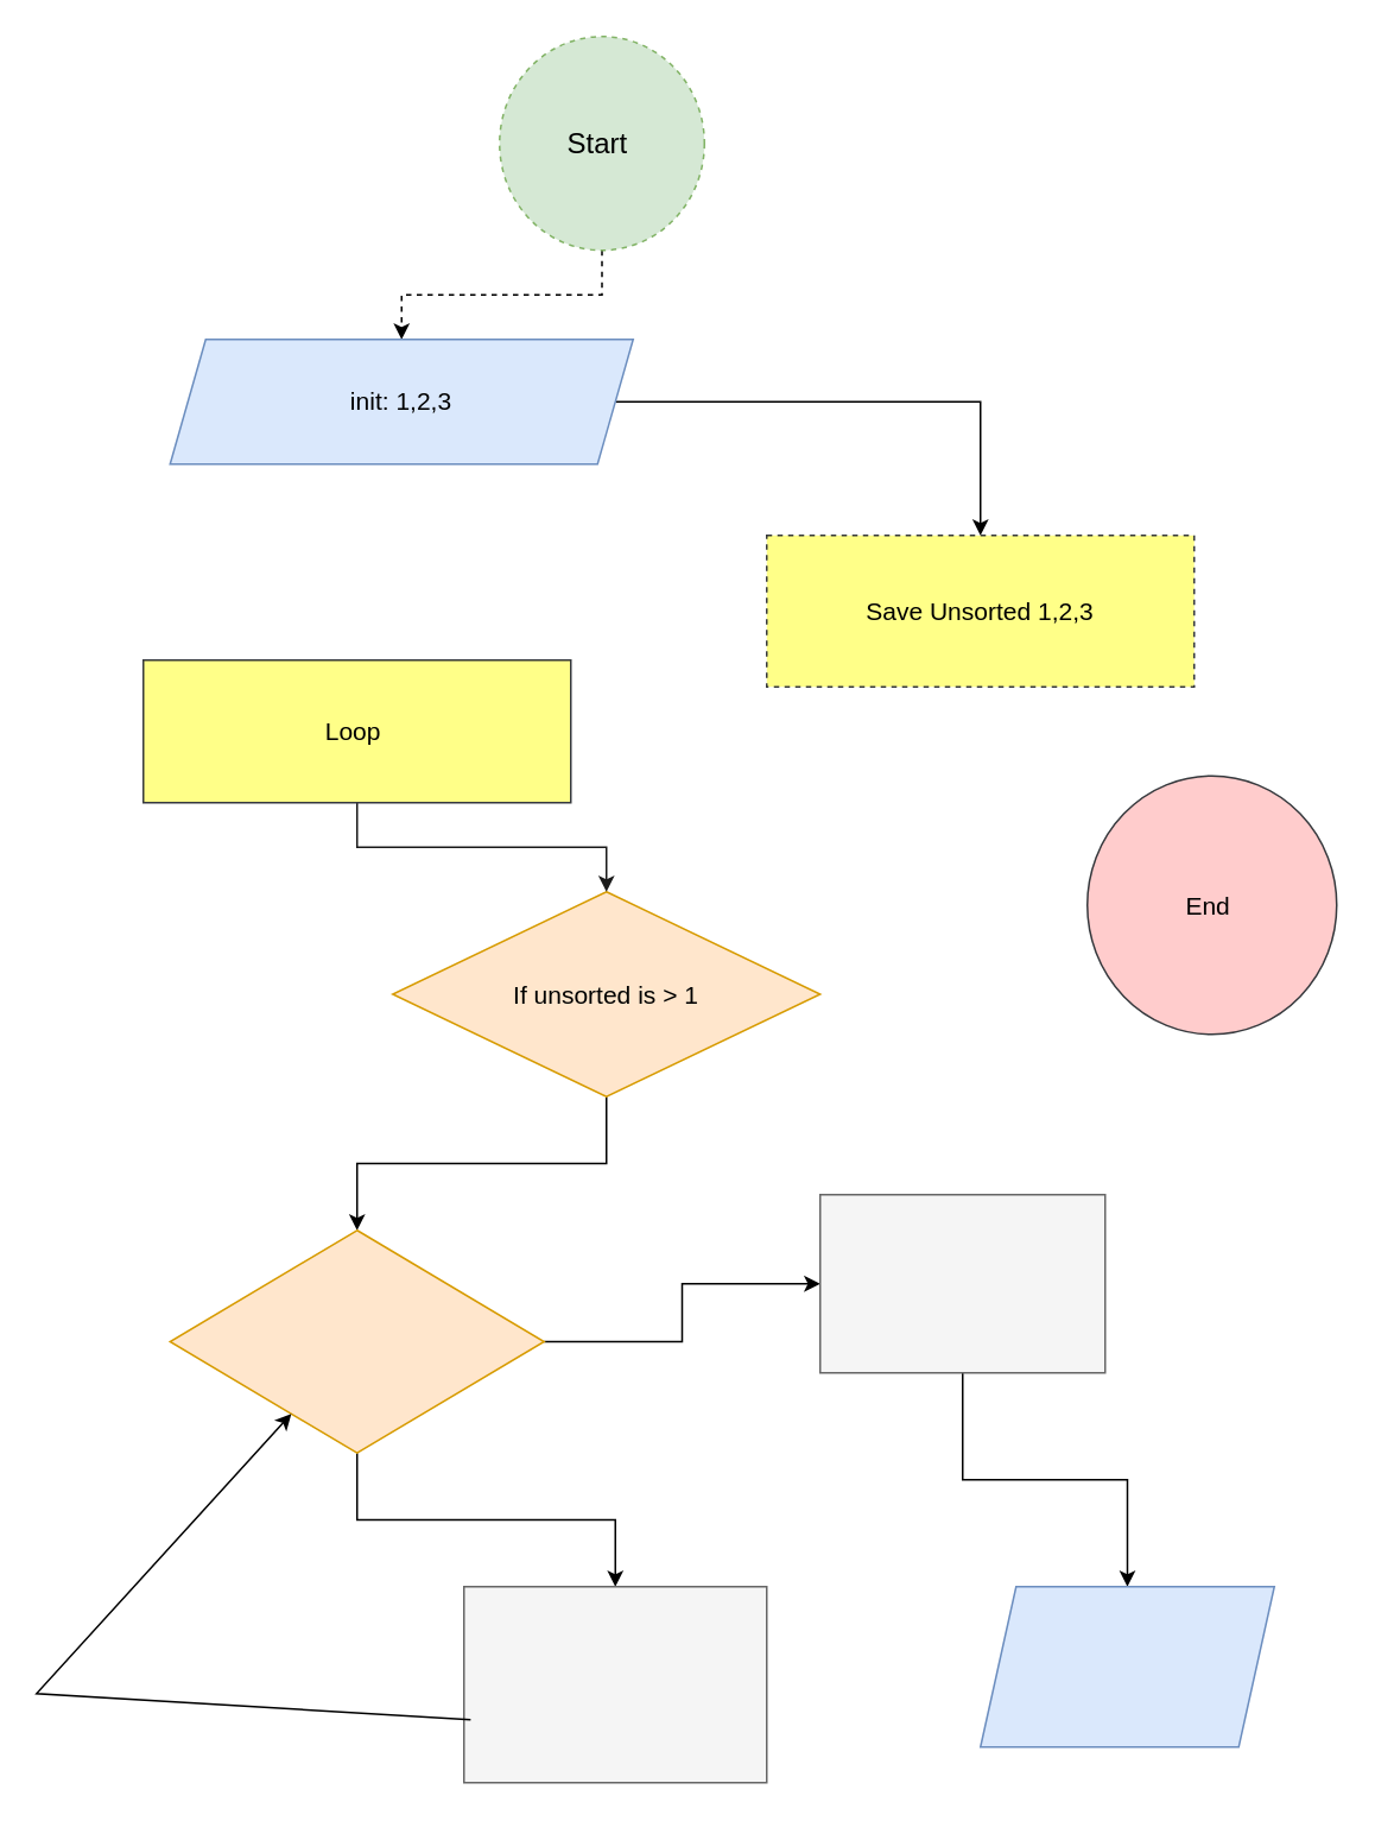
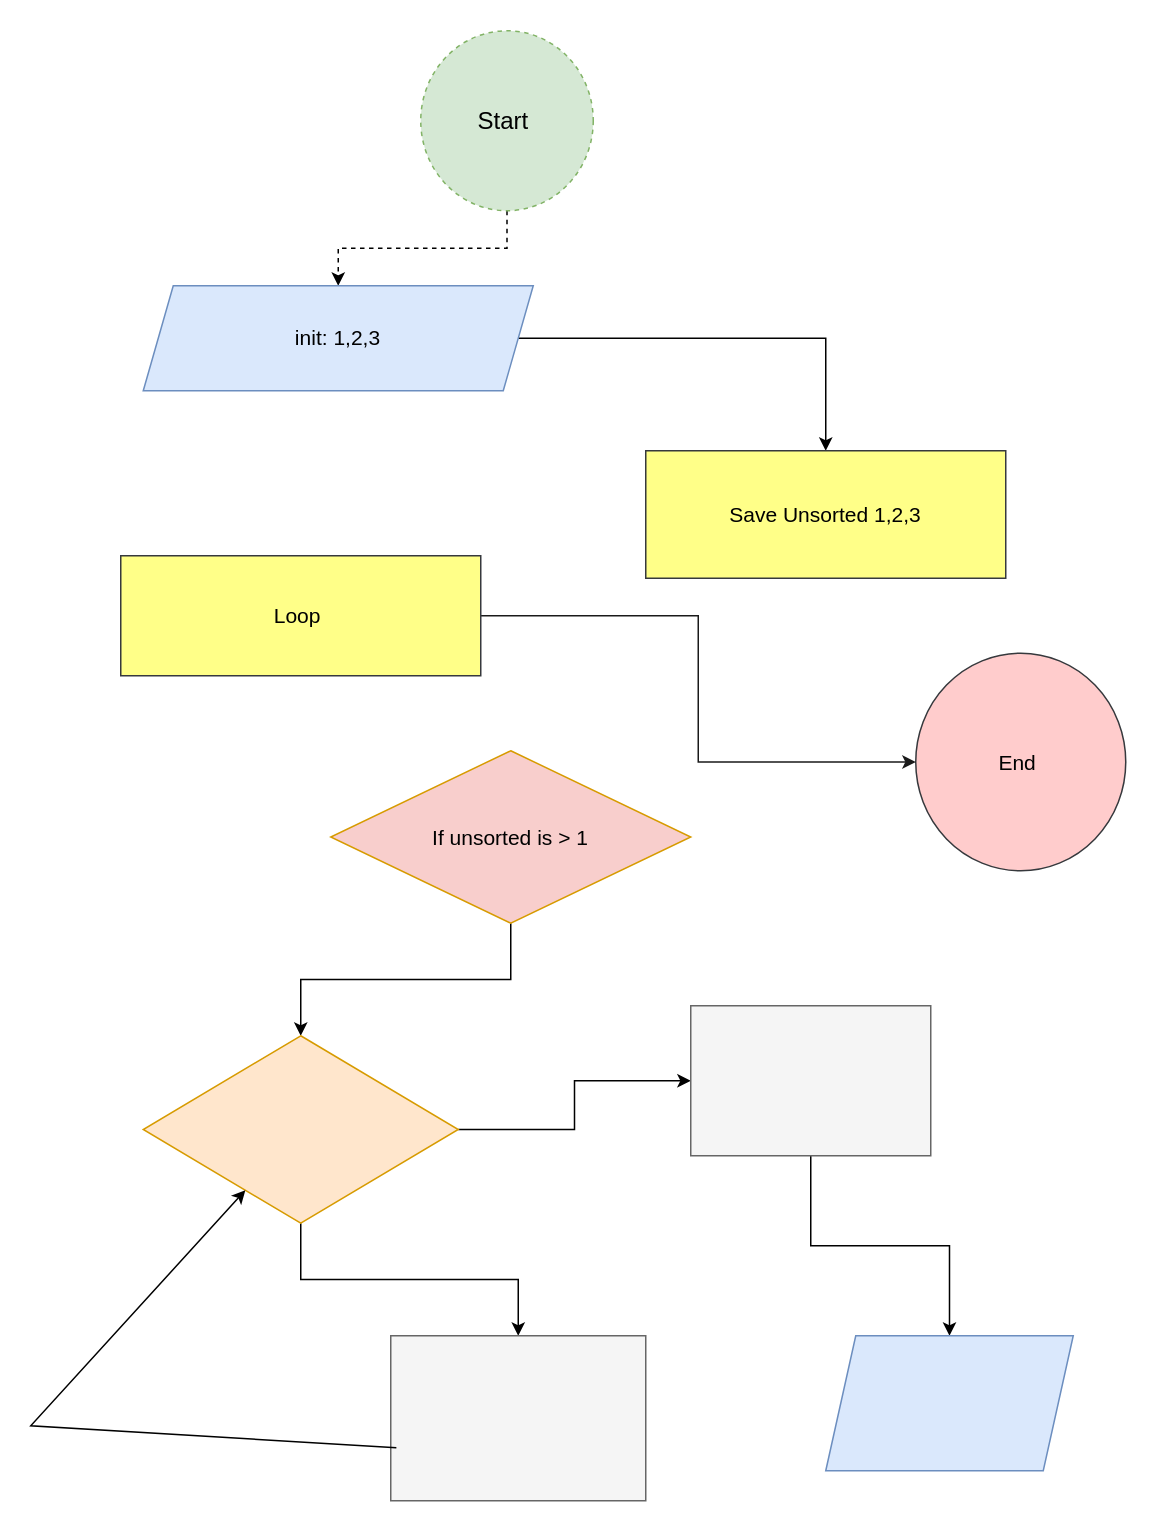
- <mxCell id="6" value="Save Unsorted 1,2,3" style="whiteSpace=wrap;html=1;fontSize=14;fillColor=#ffff88;strokeColor=#36393d;dashed=1;" parent="1" vertex="1"><mxGeometry x="430" y="300" width="240" height="85" as="geometry" /></mxCell>
+ <mxCell id="6" value="Save Unsorted 1,2,3" style="whiteSpace=wrap;html=1;fontSize=14;fillColor=#ffff88;strokeColor=#36393d;" parent="1" vertex="1"><mxGeometry x="430" y="300" width="240" height="85" as="geometry" /></mxCell>
- <mxCell id="10" value="" style="edgeStyle=orthogonalEdgeStyle;rounded=0;sketch=0;fillStyle=solid;orthogonalLoop=1;jettySize=auto;html=1;shadow=0;strokeColor=#1A1A1A;fontSize=14;fillColor=#000000;gradientColor=default;" parent="1" source="11" target="8" edge="1"><mxGeometry relative="1" as="geometry" /></mxCell>
+ <mxCell id="10" value="" style="edgeStyle=orthogonalEdgeStyle;rounded=0;sketch=0;fillStyle=solid;orthogonalLoop=1;jettySize=auto;html=1;shadow=0;strokeColor=#1A1A1A;fontSize=14;fillColor=#000000;gradientColor=default;" parent="1" source="11" target="9" edge="1"><mxGeometry relative="1" as="geometry" /></mxCell>
- <mxCell id="8" value="If unsorted is &amp;gt; 1" style="rhombus;whiteSpace=wrap;html=1;fontSize=14;fillColor=#ffe6cc;strokeColor=#d79b00;" parent="1" vertex="1"><mxGeometry x="220" y="500" width="240" height="115" as="geometry" /></mxCell>
+ <mxCell id="8" value="If unsorted is &amp;gt; 1" style="rhombus;whiteSpace=wrap;html=1;fontSize=14;fillColor=#f8cecc;strokeColor=#d79b00;" parent="1" vertex="1"><mxGeometry x="220" y="500" width="240" height="115" as="geometry" /></mxCell>
